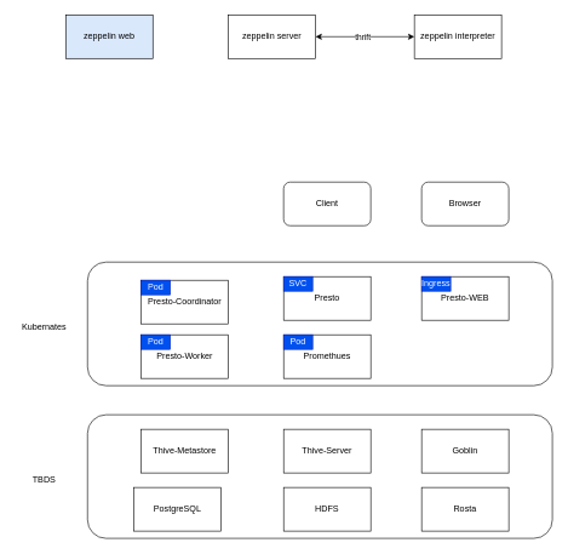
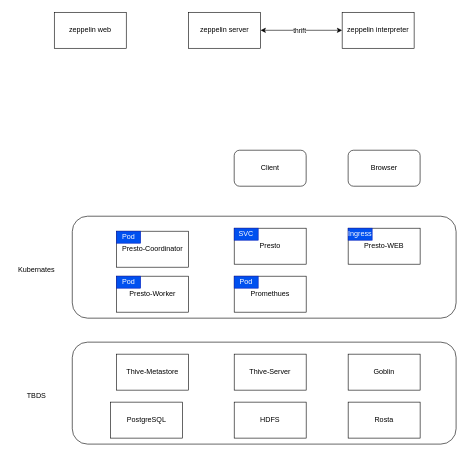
- <mxCell id="6" value="zeppelin web" style="rounded=0;whiteSpace=wrap;html=1;fillColor=#dae8fc;" parent="1" vertex="1"><mxGeometry x="90" y="20" width="120" height="60" as="geometry" /></mxCell>
+ <mxCell id="6" value="zeppelin web" style="rounded=0;whiteSpace=wrap;html=1;" parent="1" vertex="1"><mxGeometry x="90" y="20" width="120" height="60" as="geometry" /></mxCell>
